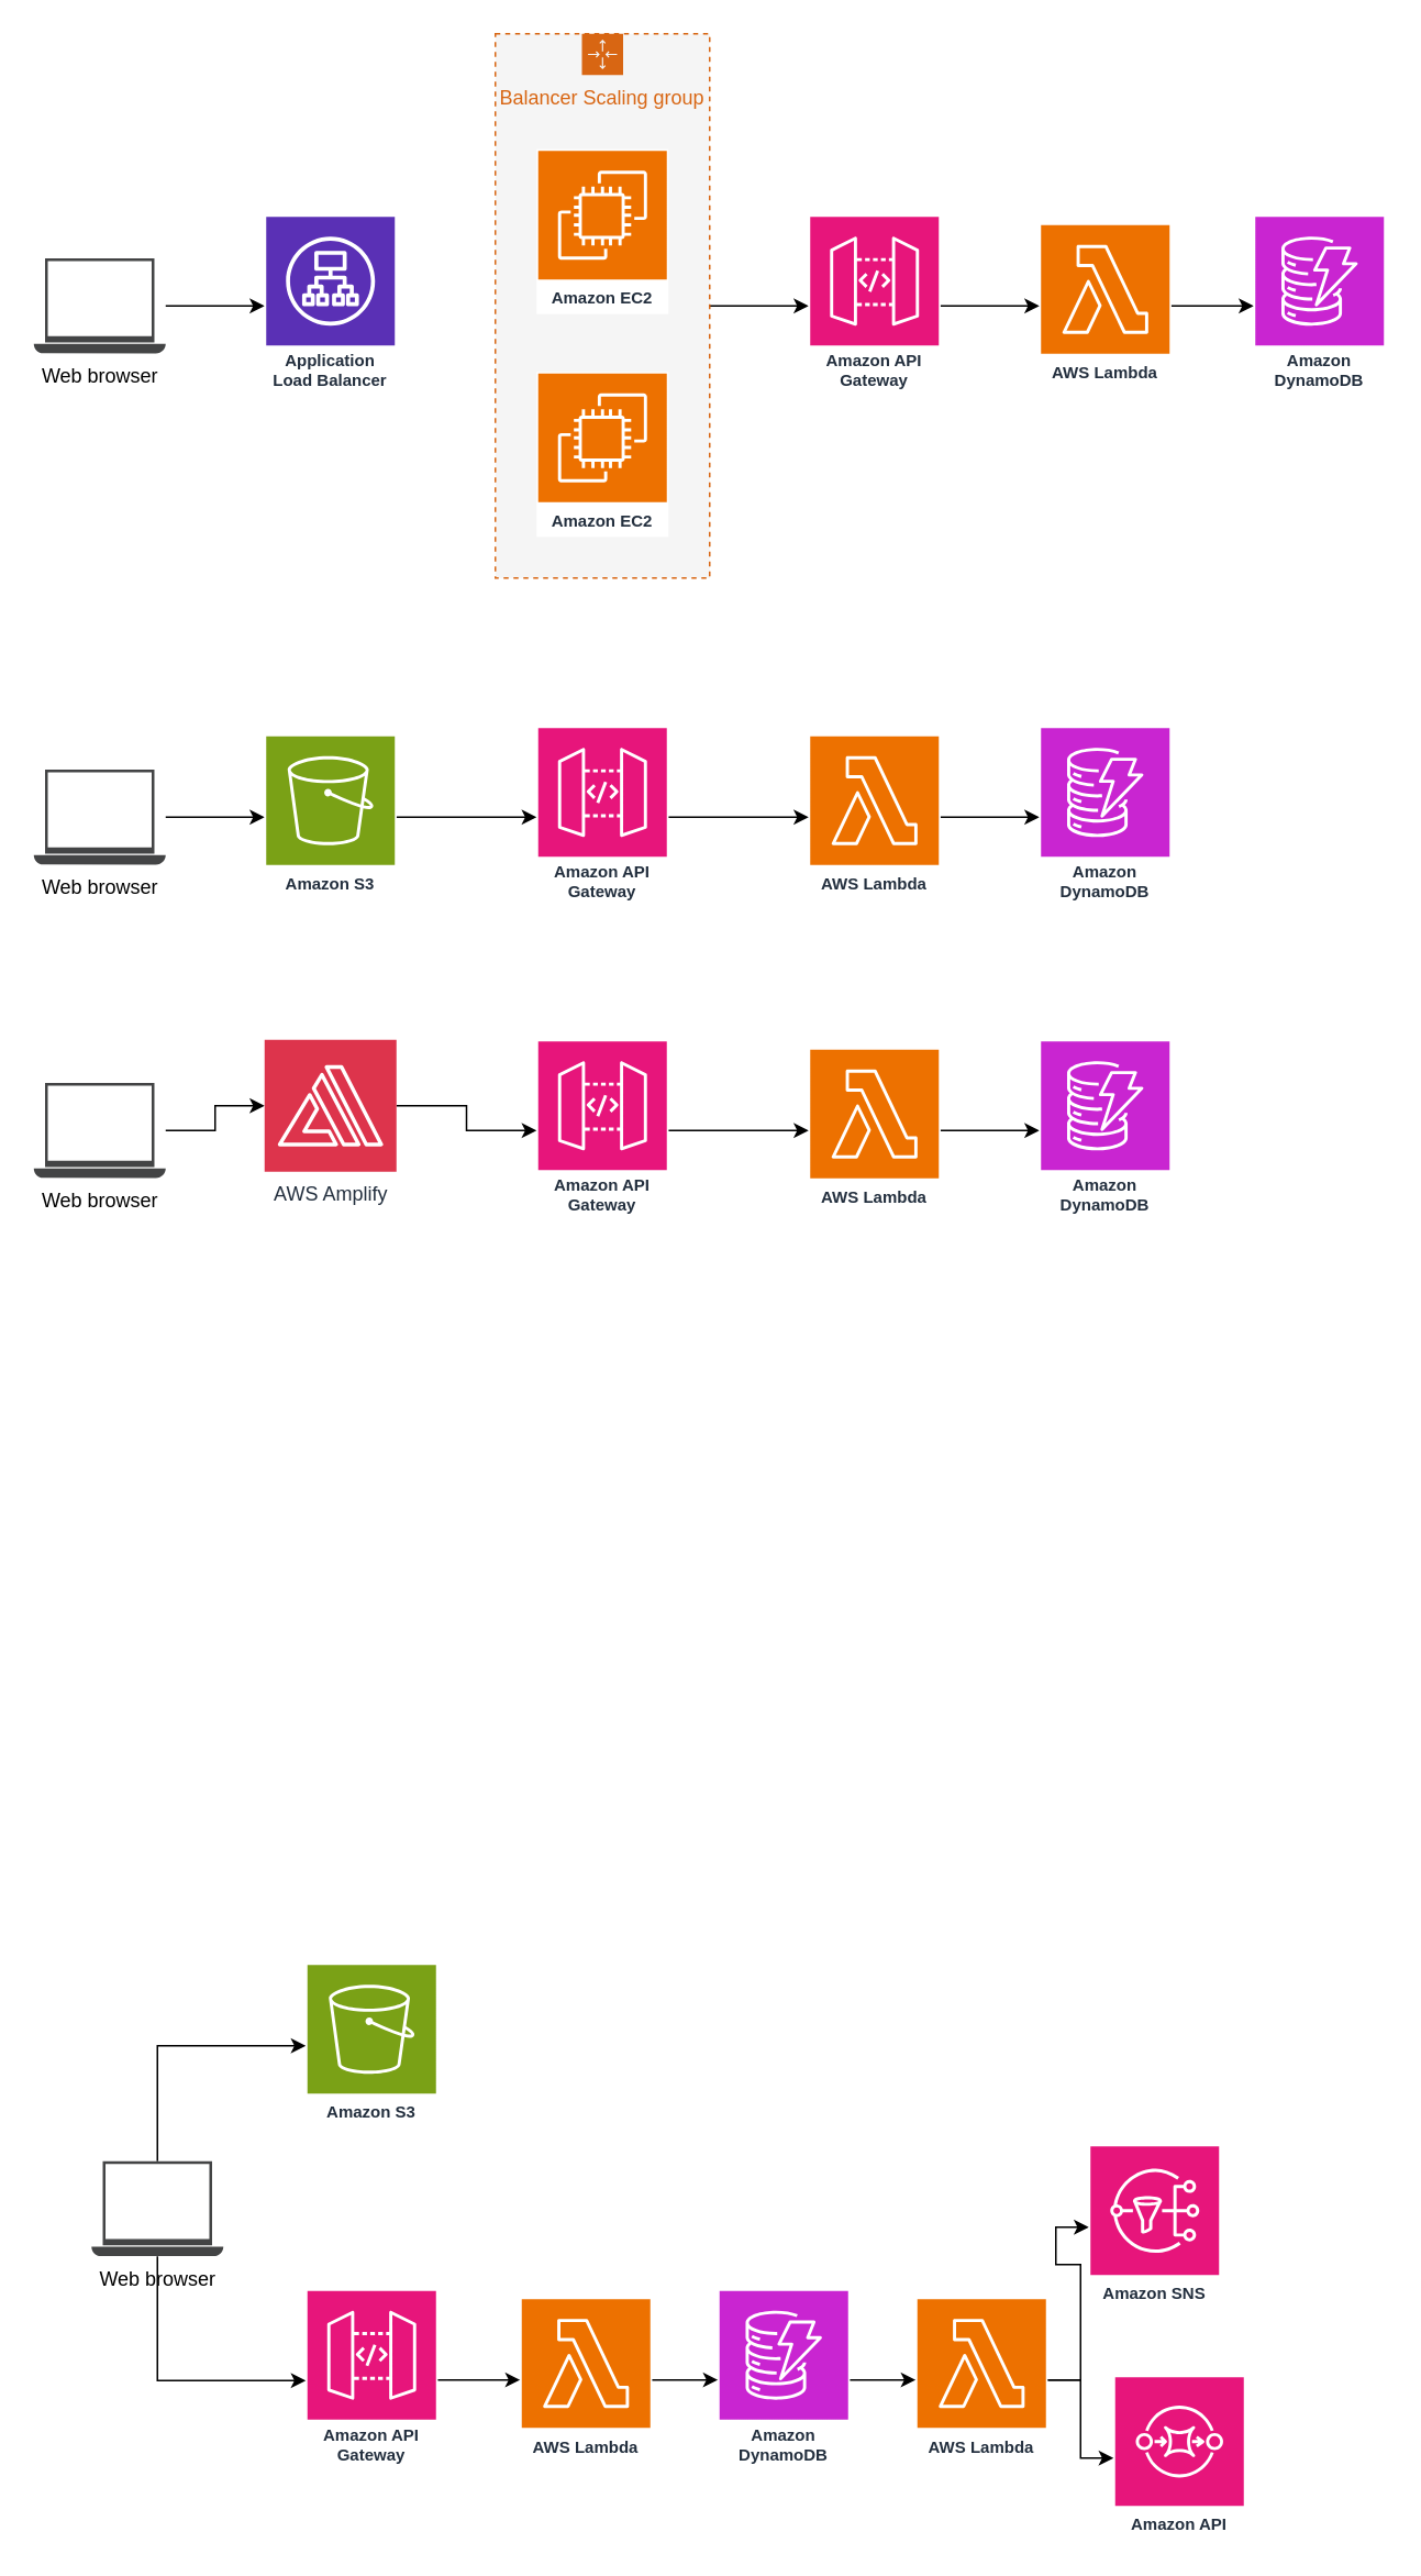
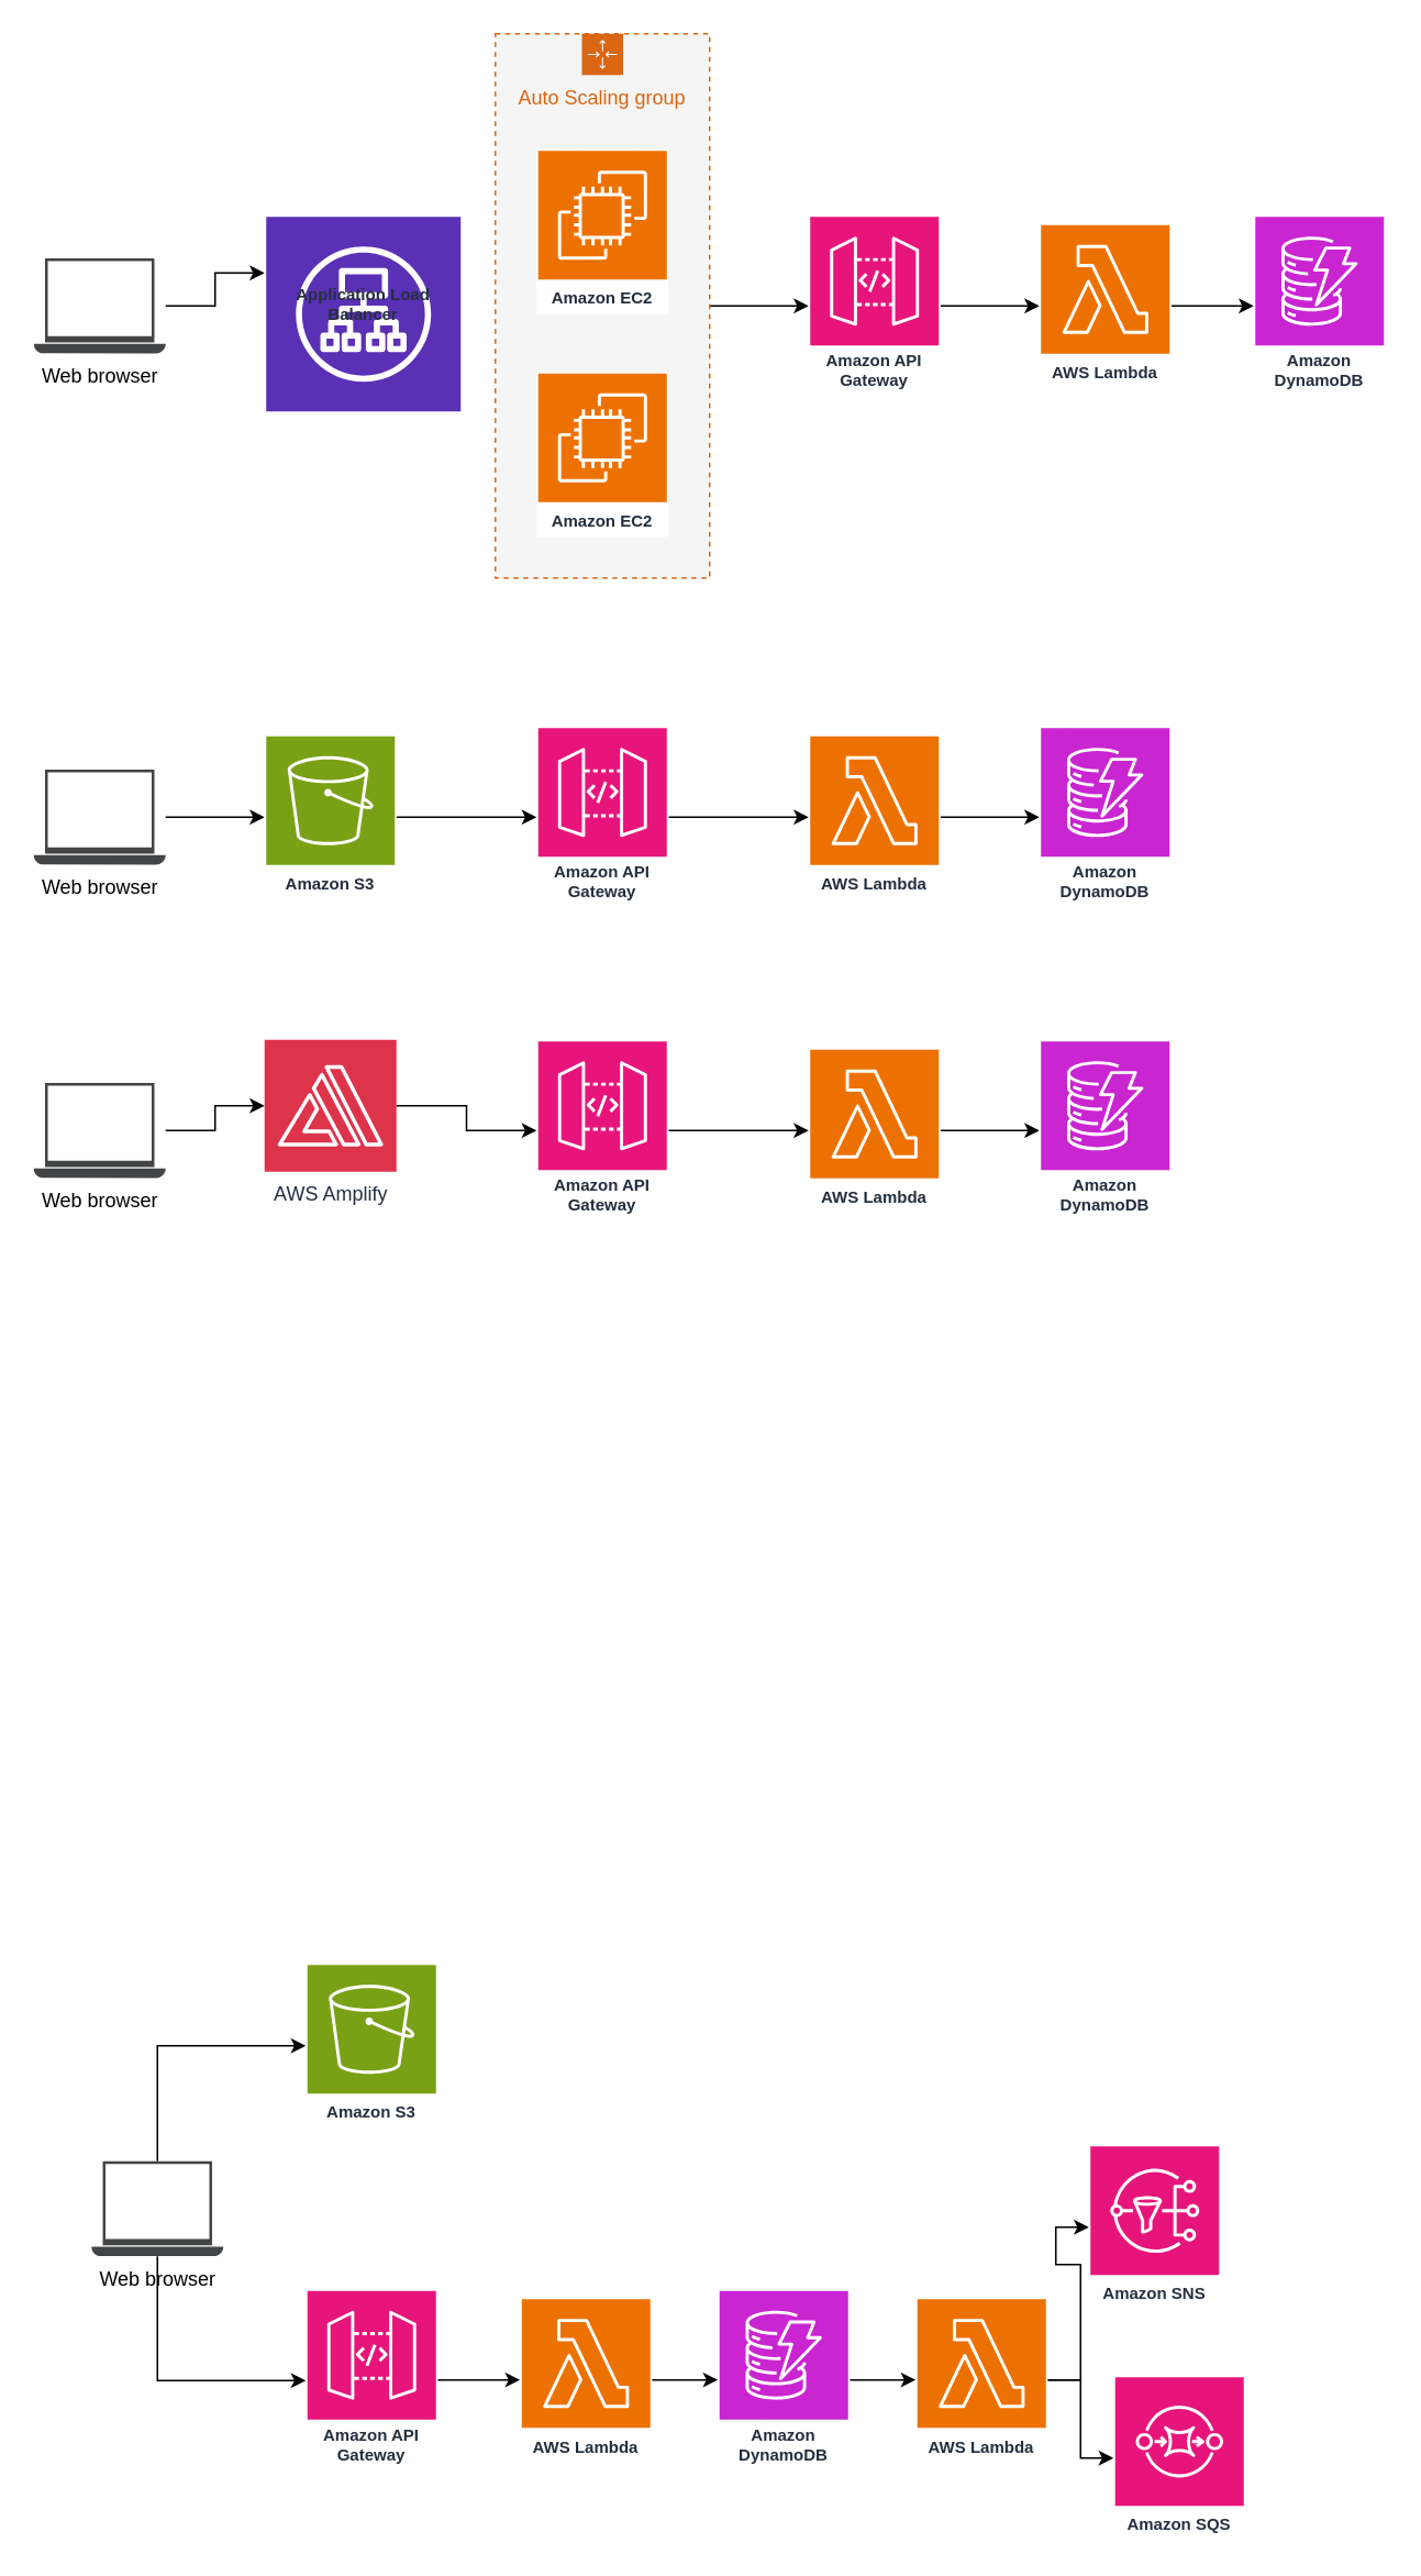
- <mxCell id="5" value="Balancer Scaling group" style="points=[[0,0],[0.25,0],[0.5,0],[0.75,0],[1,0],[1,0.25],[1,0.5],[1,0.75],[1,1],[0.75,1],[0.5,1],[0.25,1],[0,1],[0,0.75],[0,0.5],[0,0.25]];outlineConnect=0;gradientColor=none;html=1;whiteSpace=wrap;fontSize=12;fontStyle=0;container=1;pointerEvents=0;collapsible=0;recursiveResize=0;shape=mxgraph.aws4.groupCenter;grIcon=mxgraph.aws4.group_auto_scaling_group;grStroke=1;strokeColor=#D86613;fillColor=#F5F5F5;verticalAlign=top;align=center;fontColor=#D86613;dashed=1;spacingTop=25;" parent="1" vertex="1"><mxGeometry x="300" y="20" width="130" height="330" as="geometry" /></mxCell>
+ <mxCell id="5" value="Auto Scaling group" style="points=[[0,0],[0.25,0],[0.5,0],[0.75,0],[1,0],[1,0.25],[1,0.5],[1,0.75],[1,1],[0.75,1],[0.5,1],[0.25,1],[0,1],[0,0.75],[0,0.5],[0,0.25]];outlineConnect=0;gradientColor=none;html=1;whiteSpace=wrap;fontSize=12;fontStyle=0;container=1;pointerEvents=0;collapsible=0;recursiveResize=0;shape=mxgraph.aws4.groupCenter;grIcon=mxgraph.aws4.group_auto_scaling_group;grStroke=1;strokeColor=#D86613;fillColor=#F5F5F5;verticalAlign=top;align=center;fontColor=#D86613;dashed=1;spacingTop=25;" parent="1" vertex="1"><mxGeometry x="300" y="20" width="130" height="330" as="geometry" /></mxCell>
- <mxCell id="3" value="Application Load Balancer" style="sketch=0;outlineConnect=0;fontColor=#232F3E;gradientColor=none;strokeColor=#ffffff;fillColor=#5A30B5;dashed=0;verticalLabelPosition=middle;verticalAlign=bottom;align=center;html=1;whiteSpace=wrap;fontSize=10;fontStyle=1;spacing=3;shape=mxgraph.aws4.productIcon;prIcon=mxgraph.aws4.application_load_balancer;editable=1;movable=1;resizable=1;rotatable=1;deletable=1;locked=0;connectable=1;metaEdit=0;" parent="1" vertex="1"><mxGeometry x="160" y="130" width="80" height="110" as="geometry" /></mxCell>
+ <mxCell id="3" value="Application Load Balancer" style="sketch=0;outlineConnect=0;fontColor=#232F3E;gradientColor=none;strokeColor=#ffffff;fillColor=#5A30B5;dashed=0;verticalLabelPosition=middle;verticalAlign=bottom;align=center;html=1;whiteSpace=wrap;fontSize=10;fontStyle=1;spacing=3;shape=mxgraph.aws4.productIcon;prIcon=mxgraph.aws4.application_load_balancer;editable=1;movable=1;resizable=1;rotatable=1;deletable=1;locked=0;connectable=1;metaEdit=0;" parent="1" vertex="1"><mxGeometry x="160" y="130" width="120" height="70" as="geometry" /></mxCell>
- <mxCell id="46" value="Amazon API" style="sketch=0;outlineConnect=0;fontColor=#232F3E;gradientColor=none;strokeColor=#ffffff;fillColor=#E7157B;dashed=0;verticalLabelPosition=middle;verticalAlign=bottom;align=center;html=1;whiteSpace=wrap;fontSize=10;fontStyle=1;spacing=3;shape=mxgraph.aws4.productIcon;prIcon=mxgraph.aws4.sqs;" parent="1" vertex="1"><mxGeometry x="675" y="1440" width="80" height="100" as="geometry" /></mxCell>
+ <mxCell id="46" value="Amazon SQS" style="sketch=0;outlineConnect=0;fontColor=#232F3E;gradientColor=none;strokeColor=#ffffff;fillColor=#E7157B;dashed=0;verticalLabelPosition=middle;verticalAlign=bottom;align=center;html=1;whiteSpace=wrap;fontSize=10;fontStyle=1;spacing=3;shape=mxgraph.aws4.productIcon;prIcon=mxgraph.aws4.sqs;" parent="1" vertex="1"><mxGeometry x="675" y="1440" width="80" height="100" as="geometry" /></mxCell>
